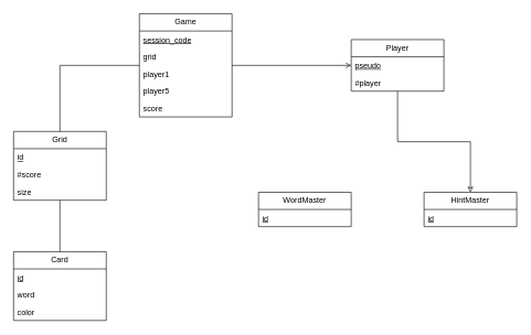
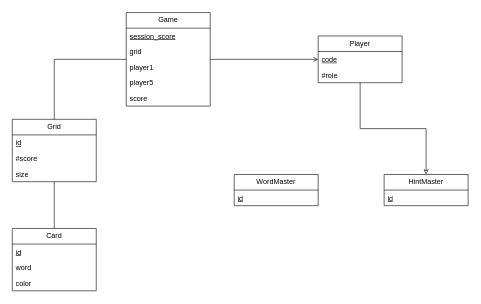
- <mxCell id="5" value="&lt;u&gt;session_code&lt;/u&gt;" style="text;strokeColor=none;fillColor=none;align=left;verticalAlign=top;spacingLeft=4;spacingRight=4;overflow=hidden;rotatable=0;points=[[0,0.5],[1,0.5]];portConstraint=eastwest;whiteSpace=wrap;html=1;" parent="4" vertex="1"><mxGeometry y="26" width="140" height="26" as="geometry" /></mxCell>
+ <mxCell id="5" value="&lt;u&gt;session_score&lt;/u&gt;" style="text;strokeColor=none;fillColor=none;align=left;verticalAlign=top;spacingLeft=4;spacingRight=4;overflow=hidden;rotatable=0;points=[[0,0.5],[1,0.5]];portConstraint=eastwest;whiteSpace=wrap;html=1;" parent="4" vertex="1"><mxGeometry y="26" width="140" height="26" as="geometry" /></mxCell>
- <mxCell id="12" value="&lt;u&gt;pseudo&lt;/u&gt;" style="text;strokeColor=none;fillColor=none;align=left;verticalAlign=top;spacingLeft=4;spacingRight=4;overflow=hidden;rotatable=0;points=[[0,0.5],[1,0.5]];portConstraint=eastwest;whiteSpace=wrap;html=1;" parent="11" vertex="1"><mxGeometry y="26" width="140" height="26" as="geometry" /></mxCell>
+ <mxCell id="12" value="&lt;u&gt;code&lt;/u&gt;" style="text;strokeColor=none;fillColor=none;align=left;verticalAlign=top;spacingLeft=4;spacingRight=4;overflow=hidden;rotatable=0;points=[[0,0.5],[1,0.5]];portConstraint=eastwest;whiteSpace=wrap;html=1;" parent="11" vertex="1"><mxGeometry y="26" width="140" height="26" as="geometry" /></mxCell>
- <mxCell id="13" value="#player" style="text;strokeColor=none;fillColor=none;align=left;verticalAlign=top;spacingLeft=4;spacingRight=4;overflow=hidden;rotatable=0;points=[[0,0.5],[1,0.5]];portConstraint=eastwest;whiteSpace=wrap;html=1;" parent="11" vertex="1"><mxGeometry y="52" width="140" height="26" as="geometry" /></mxCell>
+ <mxCell id="13" value="#role" style="text;strokeColor=none;fillColor=none;align=left;verticalAlign=top;spacingLeft=4;spacingRight=4;overflow=hidden;rotatable=0;points=[[0,0.5],[1,0.5]];portConstraint=eastwest;whiteSpace=wrap;html=1;" parent="11" vertex="1"><mxGeometry y="52" width="140" height="26" as="geometry" /></mxCell>
